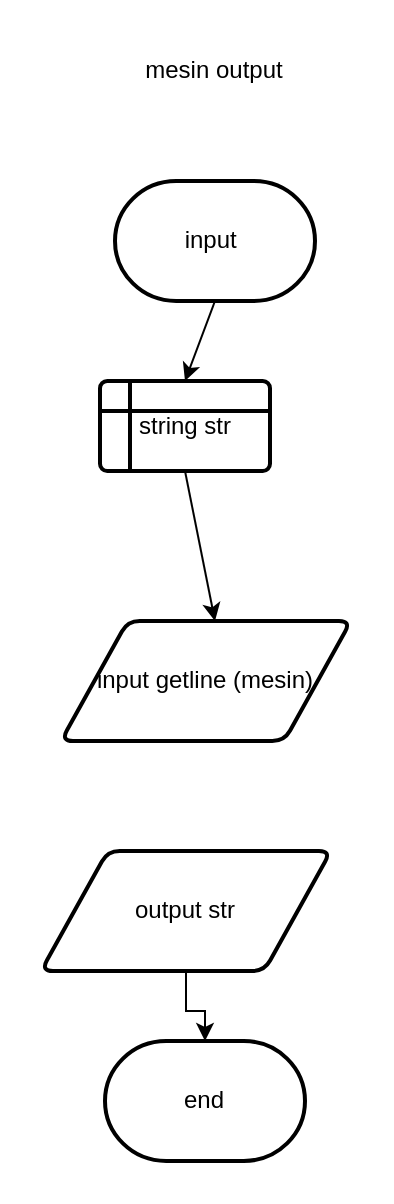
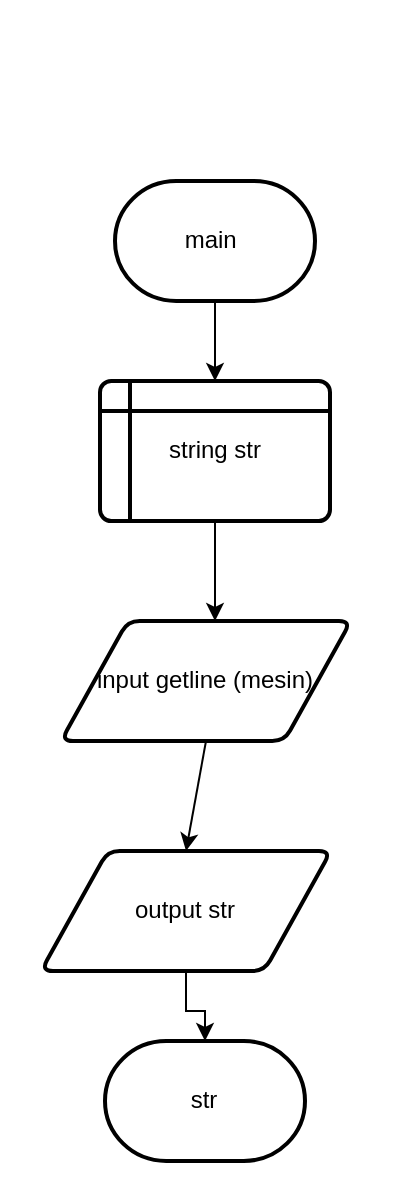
- <mxCell id="2" value="mesin output" style="text;html=1;strokeColor=none;fillColor=none;align=center;verticalAlign=middle;whiteSpace=wrap;rounded=0;" parent="1" vertex="1"><mxGeometry x="62" y="20" width="90" height="30" as="geometry" /></mxCell>
- <mxCell id="3" value="input&amp;nbsp;" style="strokeWidth=2;html=1;shape=mxgraph.flowchart.terminator;whiteSpace=wrap;" parent="1" vertex="1"><mxGeometry x="57" y="90" width="100" height="60" as="geometry" /></mxCell>
+ <mxCell id="3" value="main&amp;nbsp;" style="strokeWidth=2;html=1;shape=mxgraph.flowchart.terminator;whiteSpace=wrap;" parent="1" vertex="1"><mxGeometry x="57" y="90" width="100" height="60" as="geometry" /></mxCell>
- <mxCell id="4" value="string str" style="shape=internalStorage;whiteSpace=wrap;html=1;dx=15;dy=15;rounded=1;arcSize=8;strokeWidth=2;" parent="1" vertex="1"><mxGeometry x="49.5" y="190" width="85" height="45" as="geometry" /></mxCell>
+ <mxCell id="4" value="string str" style="shape=internalStorage;whiteSpace=wrap;html=1;dx=15;dy=15;rounded=1;arcSize=8;strokeWidth=2;" parent="1" vertex="1"><mxGeometry x="49.5" y="190" width="115" height="70" as="geometry" /></mxCell>
+ <mxCell id="11" value="" style="endArrow=classic;html=1;rounded=0;exitX=0.5;exitY=1;exitDx=0;exitDy=0;entryX=0.5;entryY=0;entryDx=0;entryDy=0;" parent="1" source="5" target="7" edge="1"><mxGeometry width="50" height="50" relative="1" as="geometry"><mxPoint x="97" y="420" as="sourcePoint" /><mxPoint x="147" y="370" as="targetPoint" /></mxGeometry></mxCell>
- <mxCell id="8" value="end" style="strokeWidth=2;html=1;shape=mxgraph.flowchart.terminator;whiteSpace=wrap;" parent="1" vertex="1"><mxGeometry x="52" y="520" width="100" height="60" as="geometry" /></mxCell>
+ <mxCell id="8" value="str" style="strokeWidth=2;html=1;shape=mxgraph.flowchart.terminator;whiteSpace=wrap;" parent="1" vertex="1"><mxGeometry x="52" y="520" width="100" height="60" as="geometry" /></mxCell>
